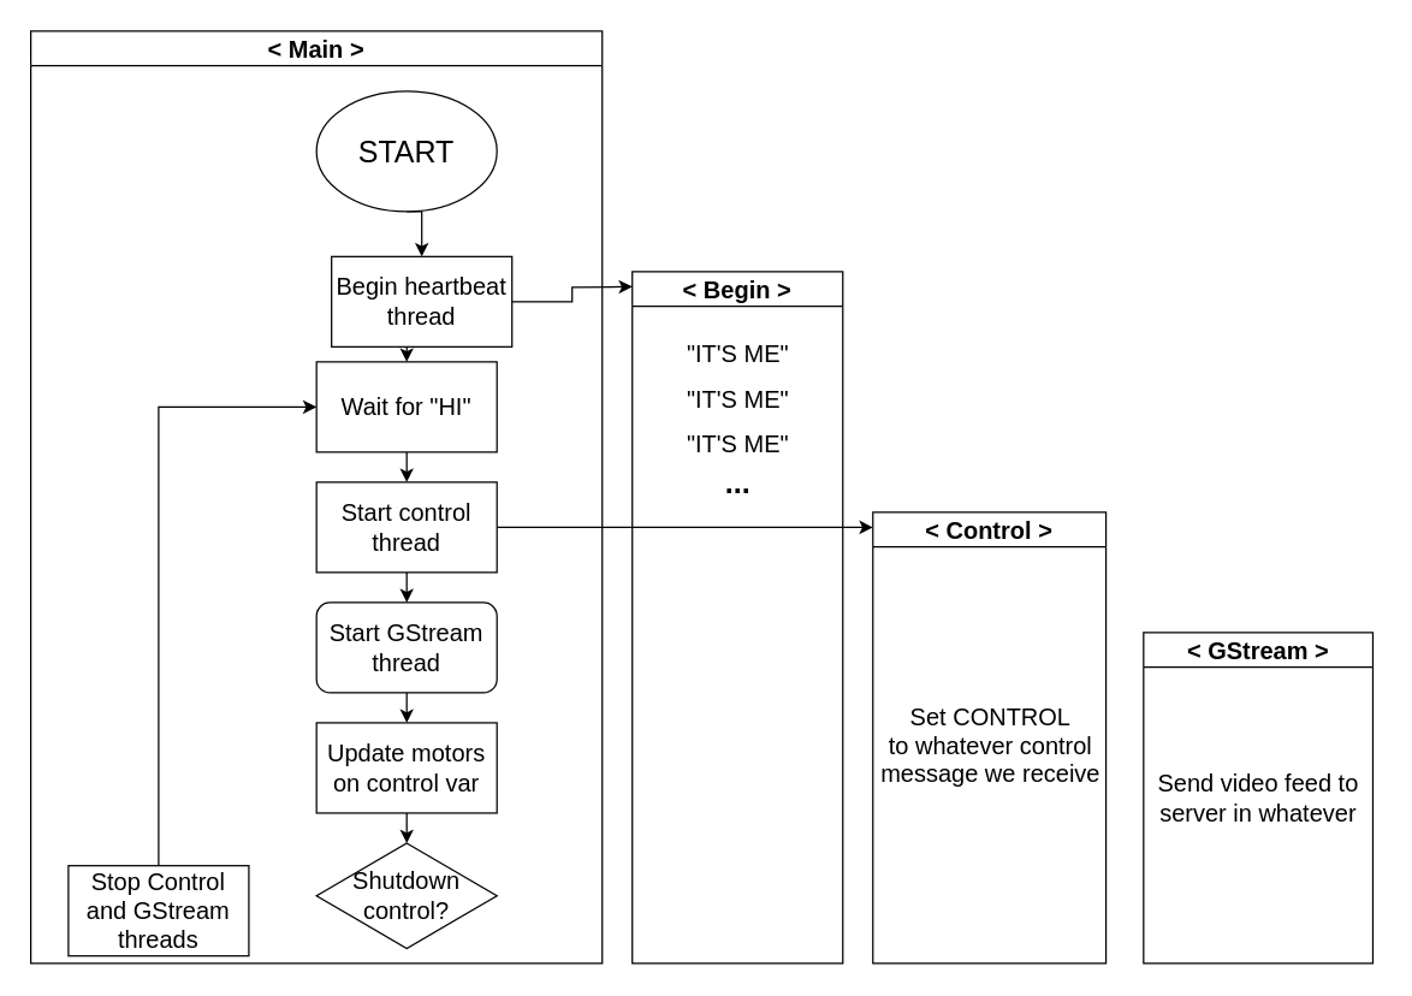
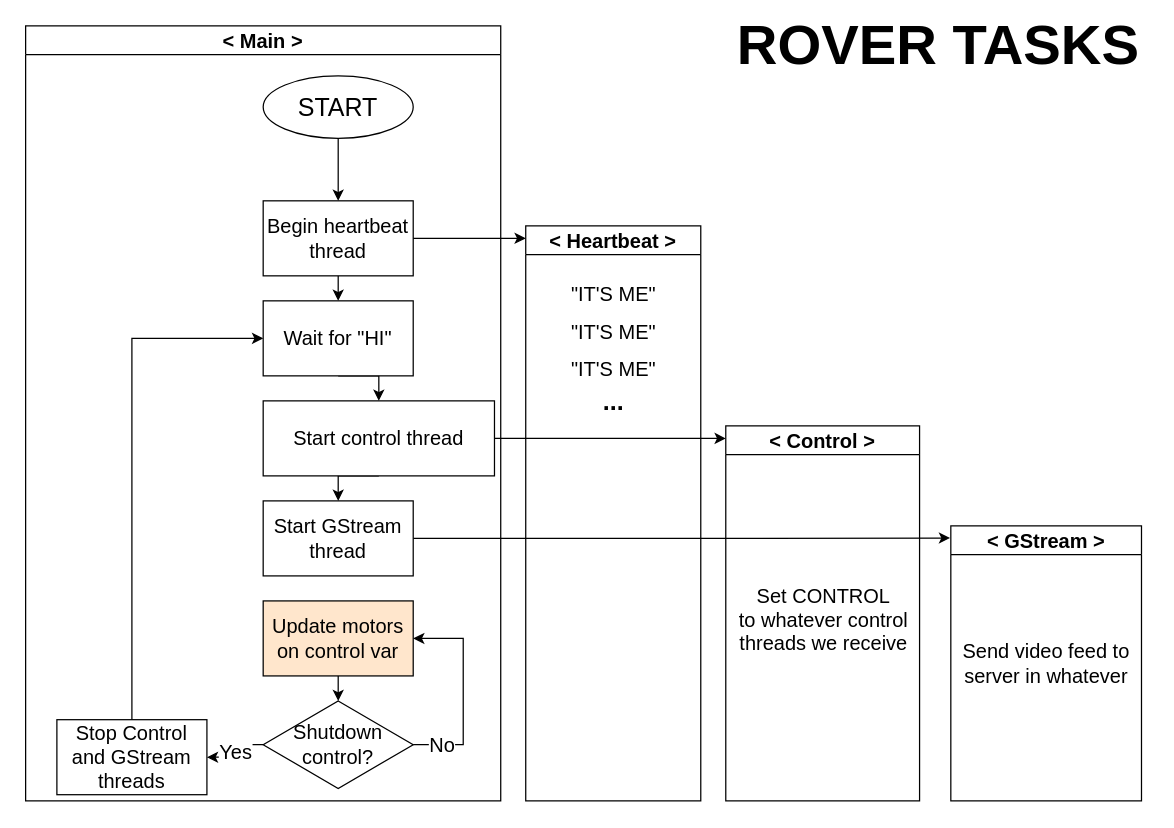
+ <mxCell id="32" value="&lt;b&gt;&lt;font style=&quot;font-size: 45px;&quot;&gt;ROVER TASKS&lt;/font&gt;&lt;/b&gt;" style="text;html=1;align=right;verticalAlign=middle;whiteSpace=wrap;rounded=0;" parent="1" vertex="1"><mxGeometry x="425" y="20" width="487.5" height="30" as="geometry" /></mxCell>
- <mxCell id="5" value="&lt;font style=&quot;font-size: 20px;&quot;&gt;START&lt;/font&gt;" style="ellipse;whiteSpace=wrap;html=1;" parent="1" vertex="1"><mxGeometry x="210" y="60" width="120" height="80" as="geometry" /></mxCell>
+ <mxCell id="5" value="&lt;font style=&quot;font-size: 20px;&quot;&gt;START&lt;/font&gt;" style="ellipse;whiteSpace=wrap;html=1;" parent="1" vertex="1"><mxGeometry x="210" y="60" width="120" height="50" as="geometry" /></mxCell>
- <mxCell id="21" value="&lt;font style=&quot;font-size: 16px;&quot;&gt;&amp;lt; Begin &amp;gt;&lt;/font&gt;" style="swimlane;whiteSpace=wrap;html=1;" parent="1" vertex="1"><mxGeometry x="420" y="180" width="140" height="460" as="geometry" /></mxCell>
+ <mxCell id="21" value="&lt;font style=&quot;font-size: 16px;&quot;&gt;&amp;lt; Heartbeat &amp;gt;&lt;/font&gt;" style="swimlane;whiteSpace=wrap;html=1;" parent="1" vertex="1"><mxGeometry x="420" y="180" width="140" height="460" as="geometry" /></mxCell>
- <mxCell id="3" value="&lt;font style=&quot;font-size: 16px;&quot;&gt;Begin heartbeat thread&lt;/font&gt;" style="rounded=0;whiteSpace=wrap;html=1;" parent="1" vertex="1"><mxGeometry x="220" y="170" width="120" height="60" as="geometry" /></mxCell>
+ <mxCell id="3" value="&lt;font style=&quot;font-size: 16px;&quot;&gt;Begin heartbeat thread&lt;/font&gt;" style="rounded=0;whiteSpace=wrap;html=1;" parent="1" vertex="1"><mxGeometry x="210" y="160" width="120" height="60" as="geometry" /></mxCell>
- <mxCell id="10" value="&lt;font style=&quot;font-size: 16px;&quot;&gt;Start control thread&lt;/font&gt;" style="rounded=0;whiteSpace=wrap;html=1;" parent="1" vertex="1"><mxGeometry x="210" y="320" width="120" height="60" as="geometry" /></mxCell>
+ <mxCell id="10" value="&lt;font style=&quot;font-size: 16px;&quot;&gt;Start control thread&lt;/font&gt;" style="rounded=0;whiteSpace=wrap;html=1;" parent="1" vertex="1"><mxGeometry x="210" y="320" width="185" height="60" as="geometry" /></mxCell>
- <mxCell id="13" value="&lt;font style=&quot;font-size: 16px;&quot;&gt;Start GStream thread&lt;/font&gt;" style="whiteSpace=wrap;html=1;rounded=1;" parent="1" vertex="1"><mxGeometry x="210" y="400" width="120" height="60" as="geometry" /></mxCell>
+ <mxCell id="13" value="&lt;font style=&quot;font-size: 16px;&quot;&gt;Start GStream thread&lt;/font&gt;" style="rounded=0;whiteSpace=wrap;html=1;" parent="1" vertex="1"><mxGeometry x="210" y="400" width="120" height="60" as="geometry" /></mxCell>
+ <mxCell id="12" style="edgeStyle=orthogonalEdgeStyle;rounded=0;orthogonalLoop=1;jettySize=auto;html=1;exitX=1;exitY=0.5;exitDx=0;exitDy=0;entryX=-0.004;entryY=0.044;entryDx=0;entryDy=0;entryPerimeter=0;" parent="1" source="13" target="28" edge="1"><mxGeometry relative="1" as="geometry"><mxPoint x="740" y="430" as="targetPoint" /></mxGeometry></mxCell>
- <mxCell id="11" style="edgeStyle=orthogonalEdgeStyle;rounded=0;orthogonalLoop=1;jettySize=auto;html=1;exitX=0.5;exitY=1;exitDx=0;exitDy=0;entryX=0.5;entryY=0;entryDx=0;entryDy=0;" parent="1" source="13" target="15" edge="1"><mxGeometry relative="1" as="geometry" /></mxCell>
- <mxCell id="27" value="&lt;font style=&quot;font-size: 16px;&quot;&gt;Set CONTROL&lt;/font&gt;&lt;div&gt;&lt;font style=&quot;font-size: 16px;&quot;&gt;to whatever control&lt;/font&gt;&lt;/div&gt;&lt;div&gt;&lt;font style=&quot;font-size: 16px;&quot;&gt;message we receive&lt;/font&gt;&lt;/div&gt;" style="text;html=1;align=center;verticalAlign=middle;resizable=0;points=[];autosize=1;strokeColor=none;fillColor=none;" parent="26" vertex="1"><mxGeometry x="-7.5" y="120" width="170" height="70" as="geometry" /></mxCell>
+ <mxCell id="27" value="&lt;font style=&quot;font-size: 16px;&quot;&gt;Set CONTROL&lt;/font&gt;&lt;div&gt;&lt;font style=&quot;font-size: 16px;&quot;&gt;to whatever control&lt;/font&gt;&lt;/div&gt;&lt;div&gt;&lt;font style=&quot;font-size: 16px;&quot;&gt;threads we receive&lt;/font&gt;&lt;/div&gt;" style="text;html=1;align=center;verticalAlign=middle;resizable=0;points=[];autosize=1;strokeColor=none;fillColor=none;" parent="26" vertex="1"><mxGeometry x="-7.5" y="120" width="170" height="70" as="geometry" /></mxCell>
- <mxCell id="15" value="&lt;font style=&quot;font-size: 16px;&quot;&gt;Update motors on control var&lt;/font&gt;" style="rounded=0;whiteSpace=wrap;html=1;" parent="1" vertex="1"><mxGeometry x="210" y="480" width="120" height="60" as="geometry" /></mxCell>
+ <mxCell id="15" value="&lt;font style=&quot;font-size: 16px;&quot;&gt;Update motors on control var&lt;/font&gt;" style="rounded=0;whiteSpace=wrap;html=1;fillColor=#ffe6cc;" parent="1" vertex="1"><mxGeometry x="210" y="480" width="120" height="60" as="geometry" /></mxCell>
+ <mxCell id="16" value="&lt;font style=&quot;font-size: 16px;&quot;&gt;No&lt;/font&gt;" style="edgeStyle=orthogonalEdgeStyle;rounded=0;orthogonalLoop=1;jettySize=auto;html=1;exitX=1;exitY=0.5;exitDx=0;exitDy=0;entryX=1;entryY=0.5;entryDx=0;entryDy=0;" parent="1" source="18" target="15" edge="1"><mxGeometry x="-0.724" relative="1" as="geometry"><Array as="points"><mxPoint x="370" y="595" /><mxPoint x="370" y="510" /></Array><mxPoint as="offset" /></mxGeometry></mxCell>
+ <mxCell id="17" value="&lt;font style=&quot;font-size: 16px;&quot;&gt;Yes&lt;/font&gt;" style="edgeStyle=orthogonalEdgeStyle;rounded=0;orthogonalLoop=1;jettySize=auto;html=1;exitX=0;exitY=0.5;exitDx=0;exitDy=0;entryX=1;entryY=0.5;entryDx=0;entryDy=0;" parent="1" source="18" target="20" edge="1"><mxGeometry relative="1" as="geometry"><mxPoint as="offset" /></mxGeometry></mxCell>
